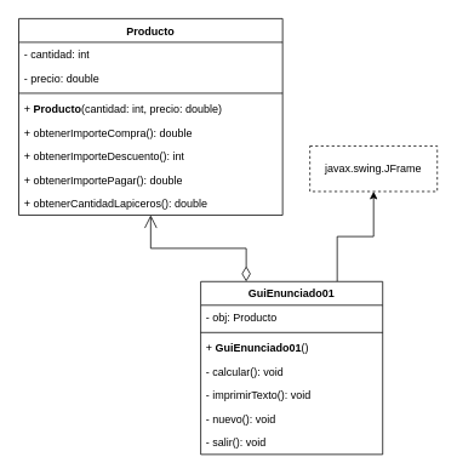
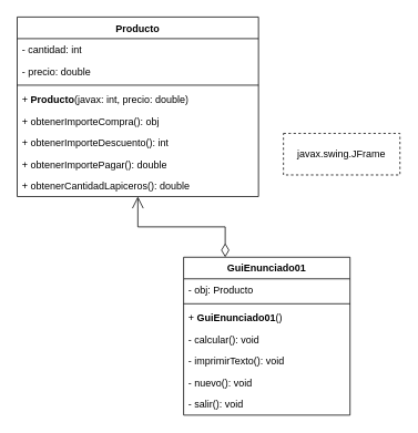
- <mxCell id="6" value="+&amp;nbsp;&lt;span style=&quot;font-weight: 700; text-align: center;&quot;&gt;Producto&lt;/span&gt;(cantidad: int, precio: double)" style="text;strokeColor=none;fillColor=none;align=left;verticalAlign=top;spacingLeft=4;spacingRight=4;overflow=hidden;rotatable=0;points=[[0,0.5],[1,0.5]];portConstraint=eastwest;whiteSpace=wrap;html=1;" vertex="1" parent="2"><mxGeometry y="86" width="290" height="26" as="geometry" /></mxCell>
+ <mxCell id="6" value="+&amp;nbsp;&lt;span style=&quot;font-weight: 700; text-align: center;&quot;&gt;Producto&lt;/span&gt;(javax: int, precio: double)" style="text;strokeColor=none;fillColor=none;align=left;verticalAlign=top;spacingLeft=4;spacingRight=4;overflow=hidden;rotatable=0;points=[[0,0.5],[1,0.5]];portConstraint=eastwest;whiteSpace=wrap;html=1;" vertex="1" parent="2"><mxGeometry y="86" width="290" height="26" as="geometry" /></mxCell>
- <mxCell id="7" value="+&amp;nbsp;obtenerImporteCompra(): double" style="text;strokeColor=none;fillColor=none;align=left;verticalAlign=top;spacingLeft=4;spacingRight=4;overflow=hidden;rotatable=0;points=[[0,0.5],[1,0.5]];portConstraint=eastwest;whiteSpace=wrap;html=1;" vertex="1" parent="2"><mxGeometry y="112" width="290" height="26" as="geometry" /></mxCell>
+ <mxCell id="7" value="+&amp;nbsp;obtenerImporteCompra(): obj" style="text;strokeColor=none;fillColor=none;align=left;verticalAlign=top;spacingLeft=4;spacingRight=4;overflow=hidden;rotatable=0;points=[[0,0.5],[1,0.5]];portConstraint=eastwest;whiteSpace=wrap;html=1;" vertex="1" parent="2"><mxGeometry y="112" width="290" height="26" as="geometry" /></mxCell>
- <mxCell id="11" style="edgeStyle=orthogonalEdgeStyle;rounded=0;orthogonalLoop=1;jettySize=auto;html=1;entryX=0.5;entryY=1;entryDx=0;entryDy=0;exitX=0.75;exitY=0;exitDx=0;exitDy=0;" edge="1" parent="1" source="12" target="20"><mxGeometry relative="1" as="geometry" /></mxCell>
